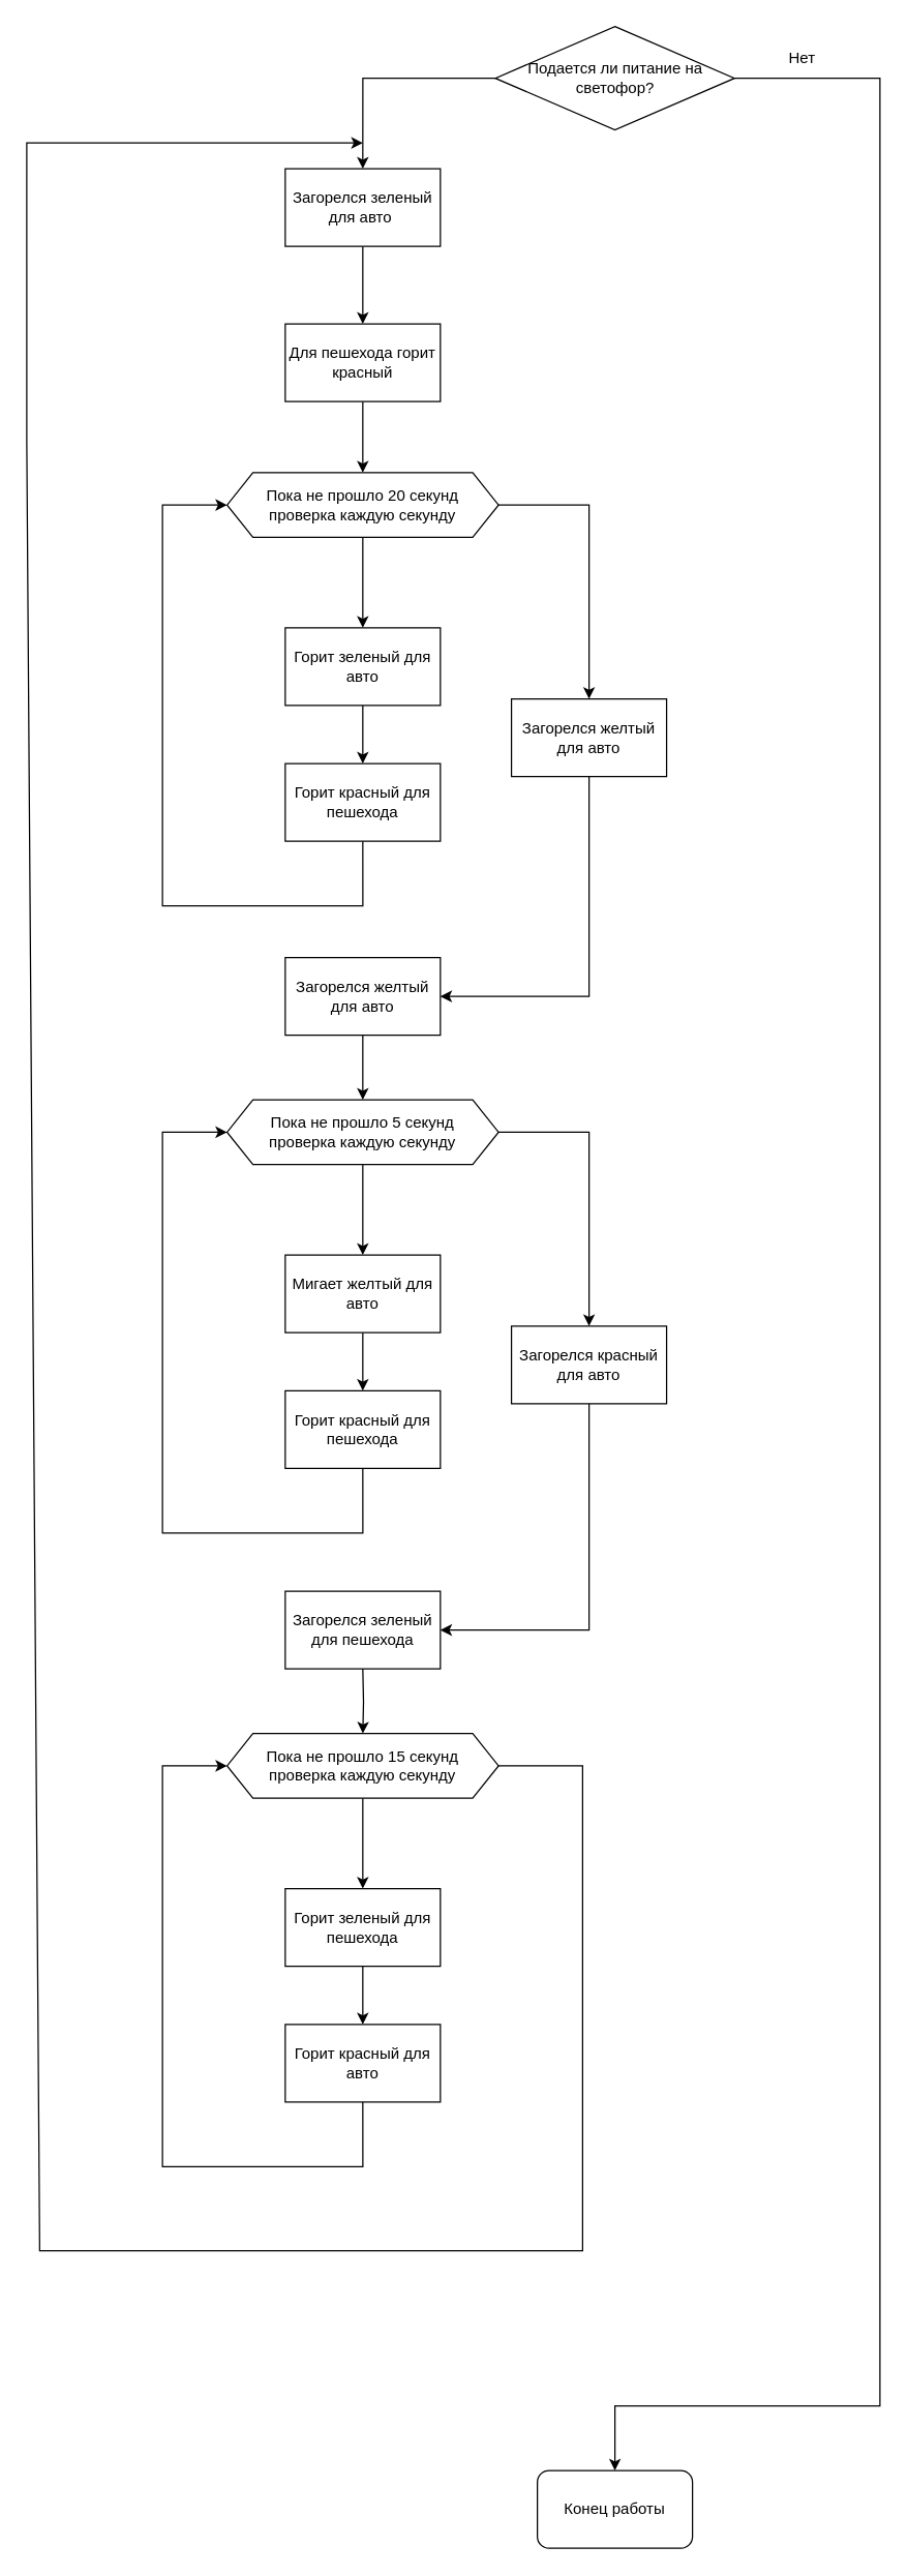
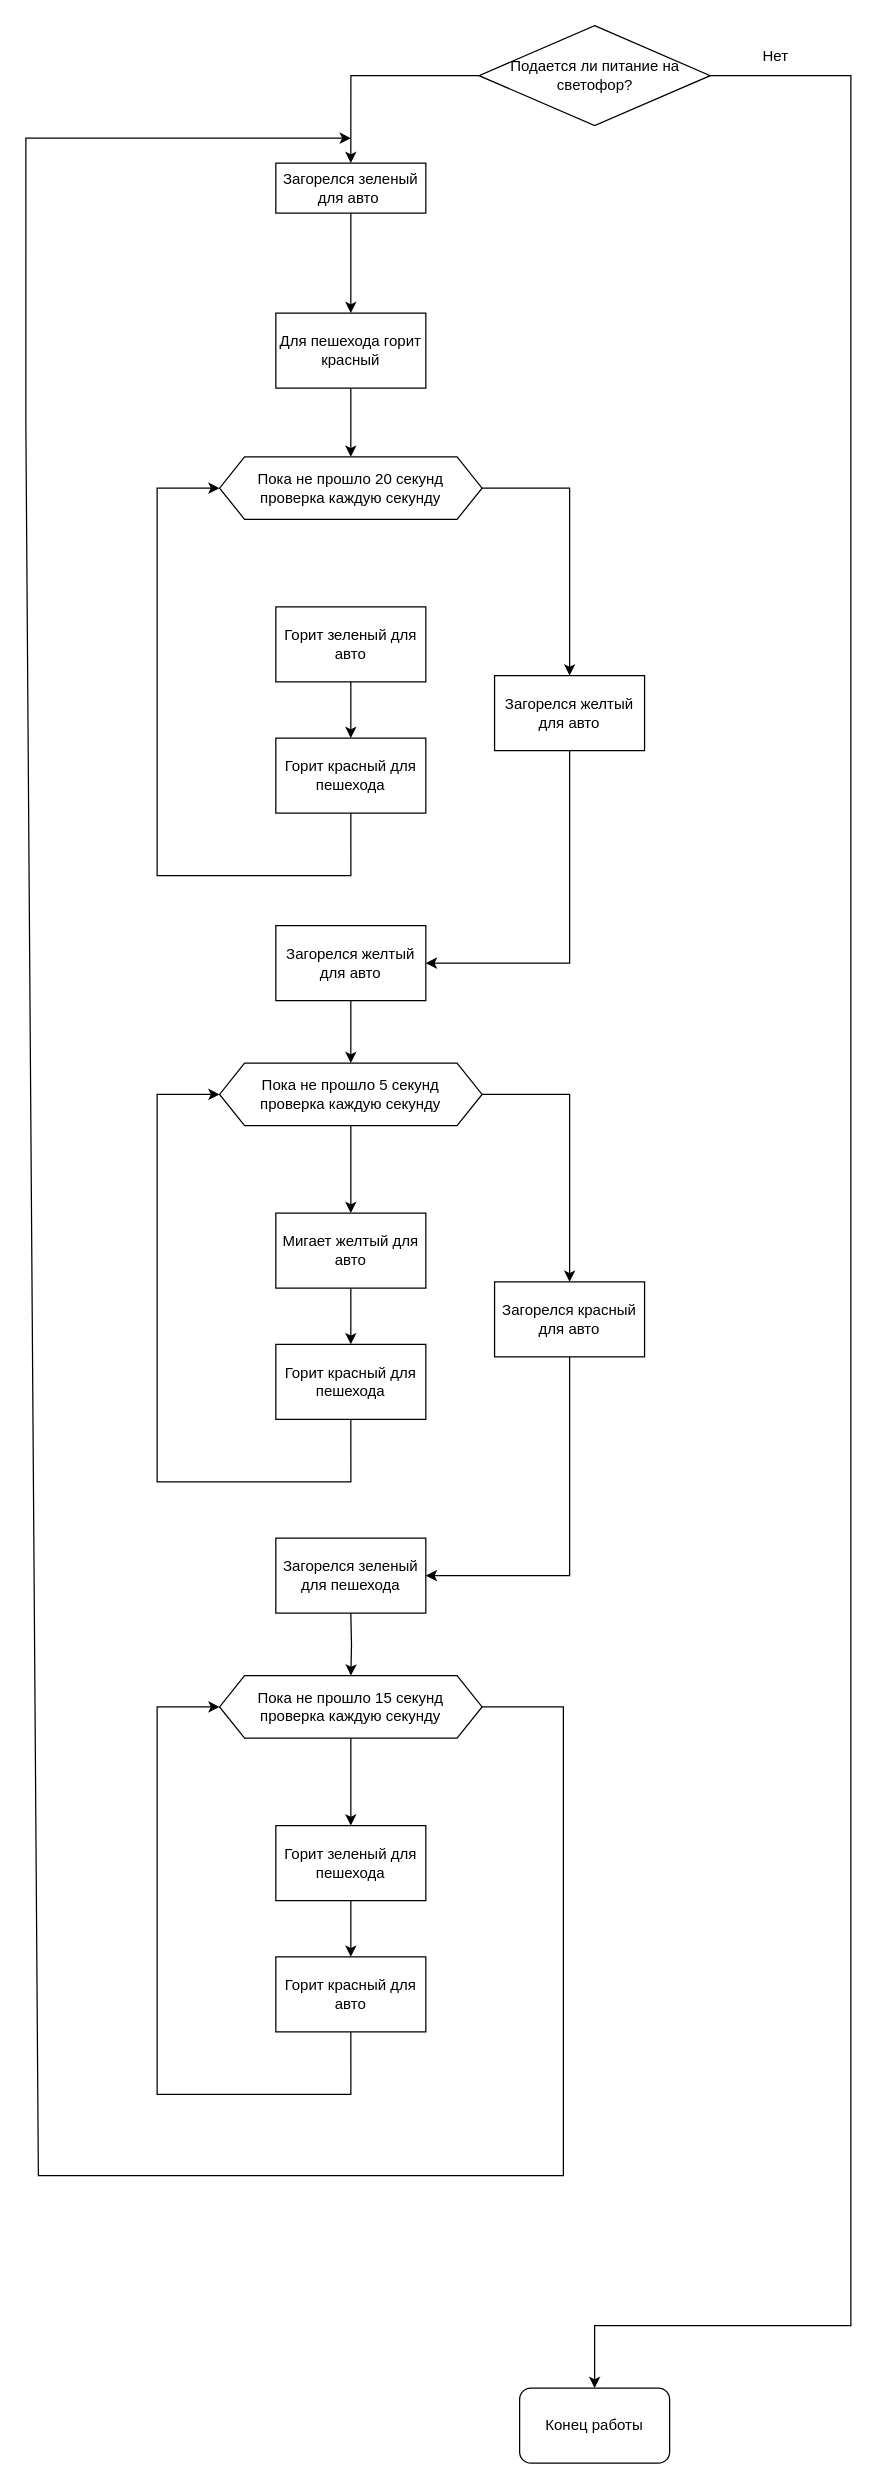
- <mxCell id="6" value="Загорелся зеленый для авто&amp;nbsp;" style="rounded=0;whiteSpace=wrap;html=1;" vertex="1" parent="1"><mxGeometry x="219.96" y="130" width="120" height="60" as="geometry" /></mxCell>
+ <mxCell id="6" value="Загорелся зеленый для авто&amp;nbsp;" style="rounded=0;whiteSpace=wrap;html=1;" vertex="1" parent="1"><mxGeometry x="219.96" y="130" width="120" height="40" as="geometry" /></mxCell>
- <mxCell id="2" value="" style="edgeStyle=orthogonalEdgeStyle;rounded=0;orthogonalLoop=1;jettySize=auto;html=1;" edge="1" parent="1" source="4" target="10"><mxGeometry relative="1" as="geometry" /></mxCell>
